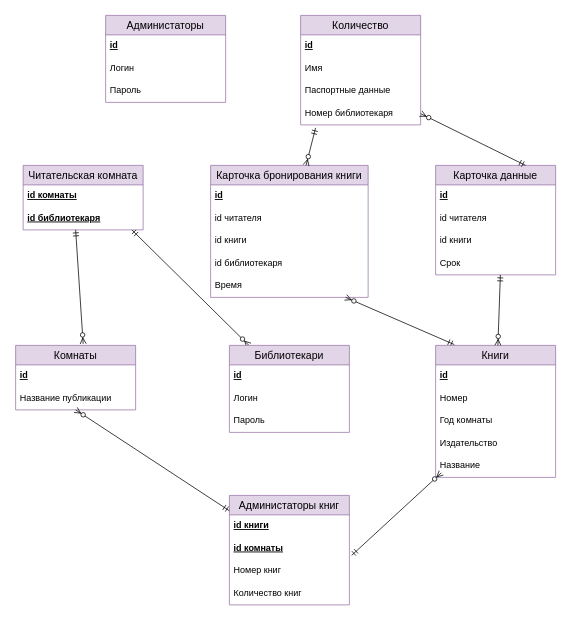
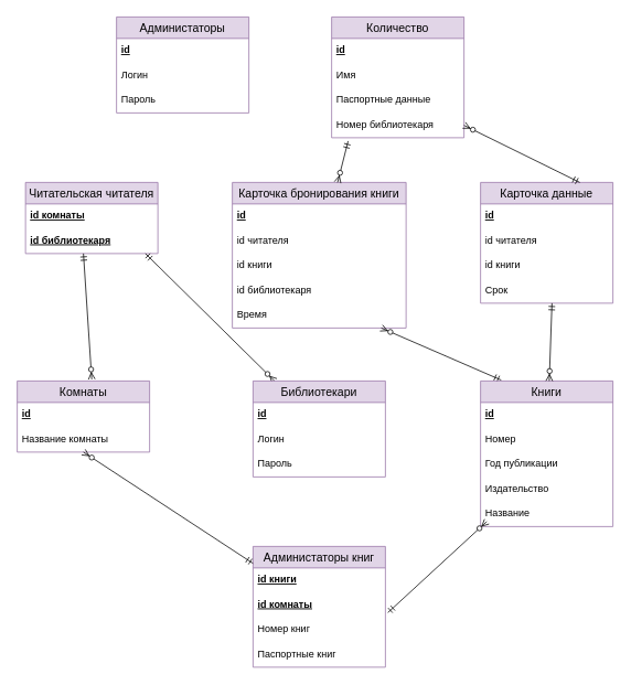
- <mxCell id="25" value="Читательская комната" style="swimlane;fontStyle=0;childLayout=stackLayout;horizontal=1;startSize=26;horizontalStack=0;resizeParent=1;resizeParentMax=0;resizeLast=0;collapsible=1;marginBottom=0;align=center;fontSize=14;fillColor=#e1d5e7;strokeColor=#9673a6;" vertex="1" parent="1"><mxGeometry x="30" y="220" width="160" height="86" as="geometry" /></mxCell>
+ <mxCell id="25" value="Читательская читателя" style="swimlane;fontStyle=0;childLayout=stackLayout;horizontal=1;startSize=26;horizontalStack=0;resizeParent=1;resizeParentMax=0;resizeLast=0;collapsible=1;marginBottom=0;align=center;fontSize=14;fillColor=#e1d5e7;strokeColor=#9673a6;" vertex="1" parent="1"><mxGeometry x="30" y="220" width="160" height="86" as="geometry" /></mxCell>
- <mxCell id="32" value="Название публикации" style="text;strokeColor=none;fillColor=none;spacingLeft=4;spacingRight=4;overflow=hidden;rotatable=0;points=[[0,0.5],[1,0.5]];portConstraint=eastwest;fontSize=12;" vertex="1" parent="30"><mxGeometry y="56" width="160" height="30" as="geometry" /></mxCell>
+ <mxCell id="32" value="Название комнаты" style="text;strokeColor=none;fillColor=none;spacingLeft=4;spacingRight=4;overflow=hidden;rotatable=0;points=[[0,0.5],[1,0.5]];portConstraint=eastwest;fontSize=12;" vertex="1" parent="30"><mxGeometry y="56" width="160" height="30" as="geometry" /></mxCell>
- <mxCell id="40" value="Год комнаты" style="text;strokeColor=none;fillColor=none;spacingLeft=4;spacingRight=4;overflow=hidden;rotatable=0;points=[[0,0.5],[1,0.5]];portConstraint=eastwest;fontSize=12;" vertex="1" parent="37"><mxGeometry y="86" width="160" height="30" as="geometry" /></mxCell>
+ <mxCell id="40" value="Год публикации" style="text;strokeColor=none;fillColor=none;spacingLeft=4;spacingRight=4;overflow=hidden;rotatable=0;points=[[0,0.5],[1,0.5]];portConstraint=eastwest;fontSize=12;" vertex="1" parent="37"><mxGeometry y="86" width="160" height="30" as="geometry" /></mxCell>
- <mxCell id="47" value="Количество книг" style="text;strokeColor=none;fillColor=none;spacingLeft=4;spacingRight=4;overflow=hidden;rotatable=0;points=[[0,0.5],[1,0.5]];portConstraint=eastwest;fontSize=12;" vertex="1" parent="43"><mxGeometry y="116" width="160" height="30" as="geometry" /></mxCell>
+ <mxCell id="47" value="Паспортные книг" style="text;strokeColor=none;fillColor=none;spacingLeft=4;spacingRight=4;overflow=hidden;rotatable=0;points=[[0,0.5],[1,0.5]];portConstraint=eastwest;fontSize=12;" vertex="1" parent="43"><mxGeometry y="116" width="160" height="30" as="geometry" /></mxCell>
